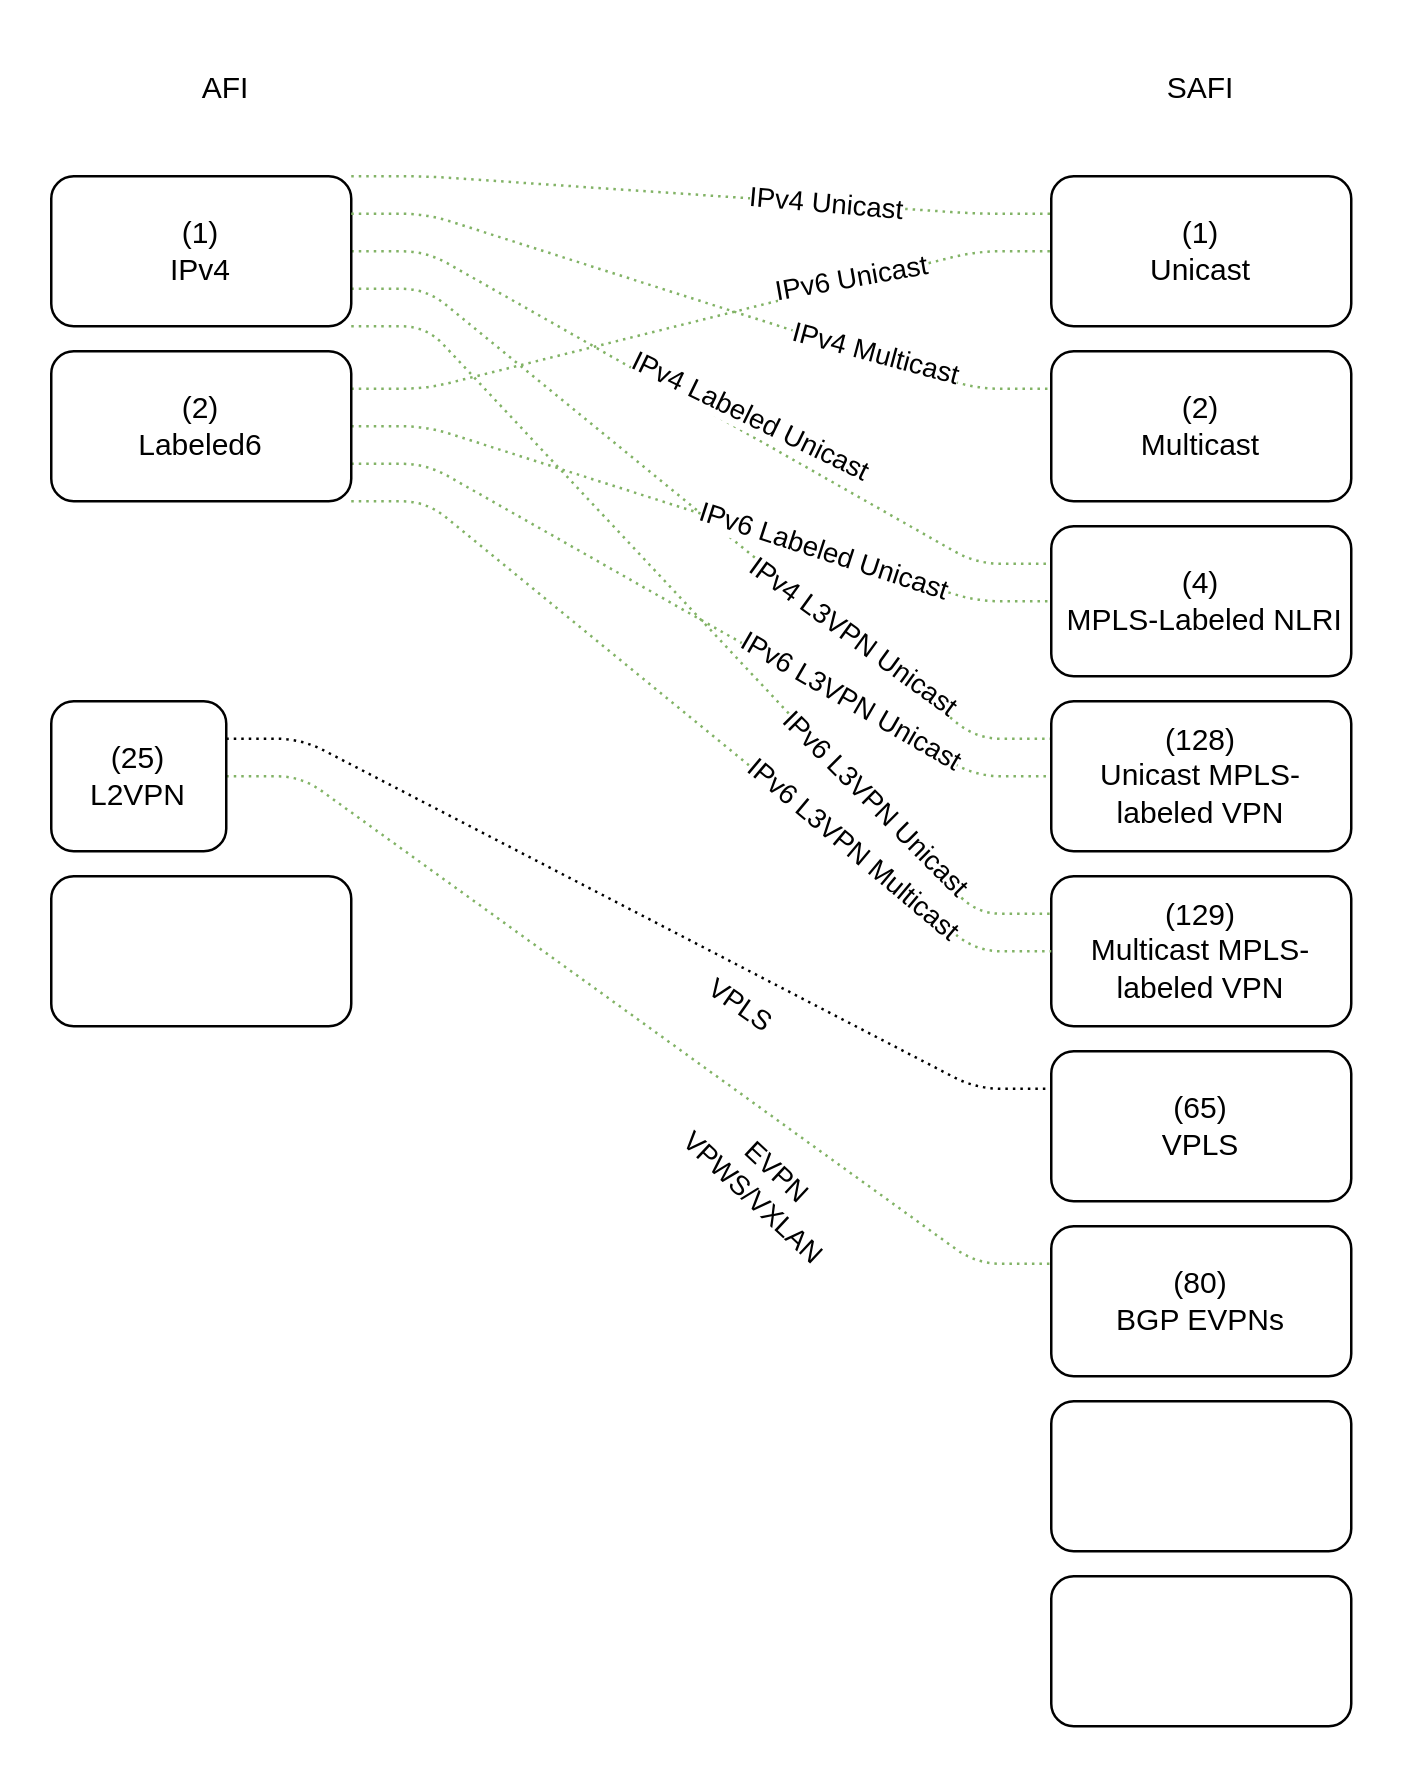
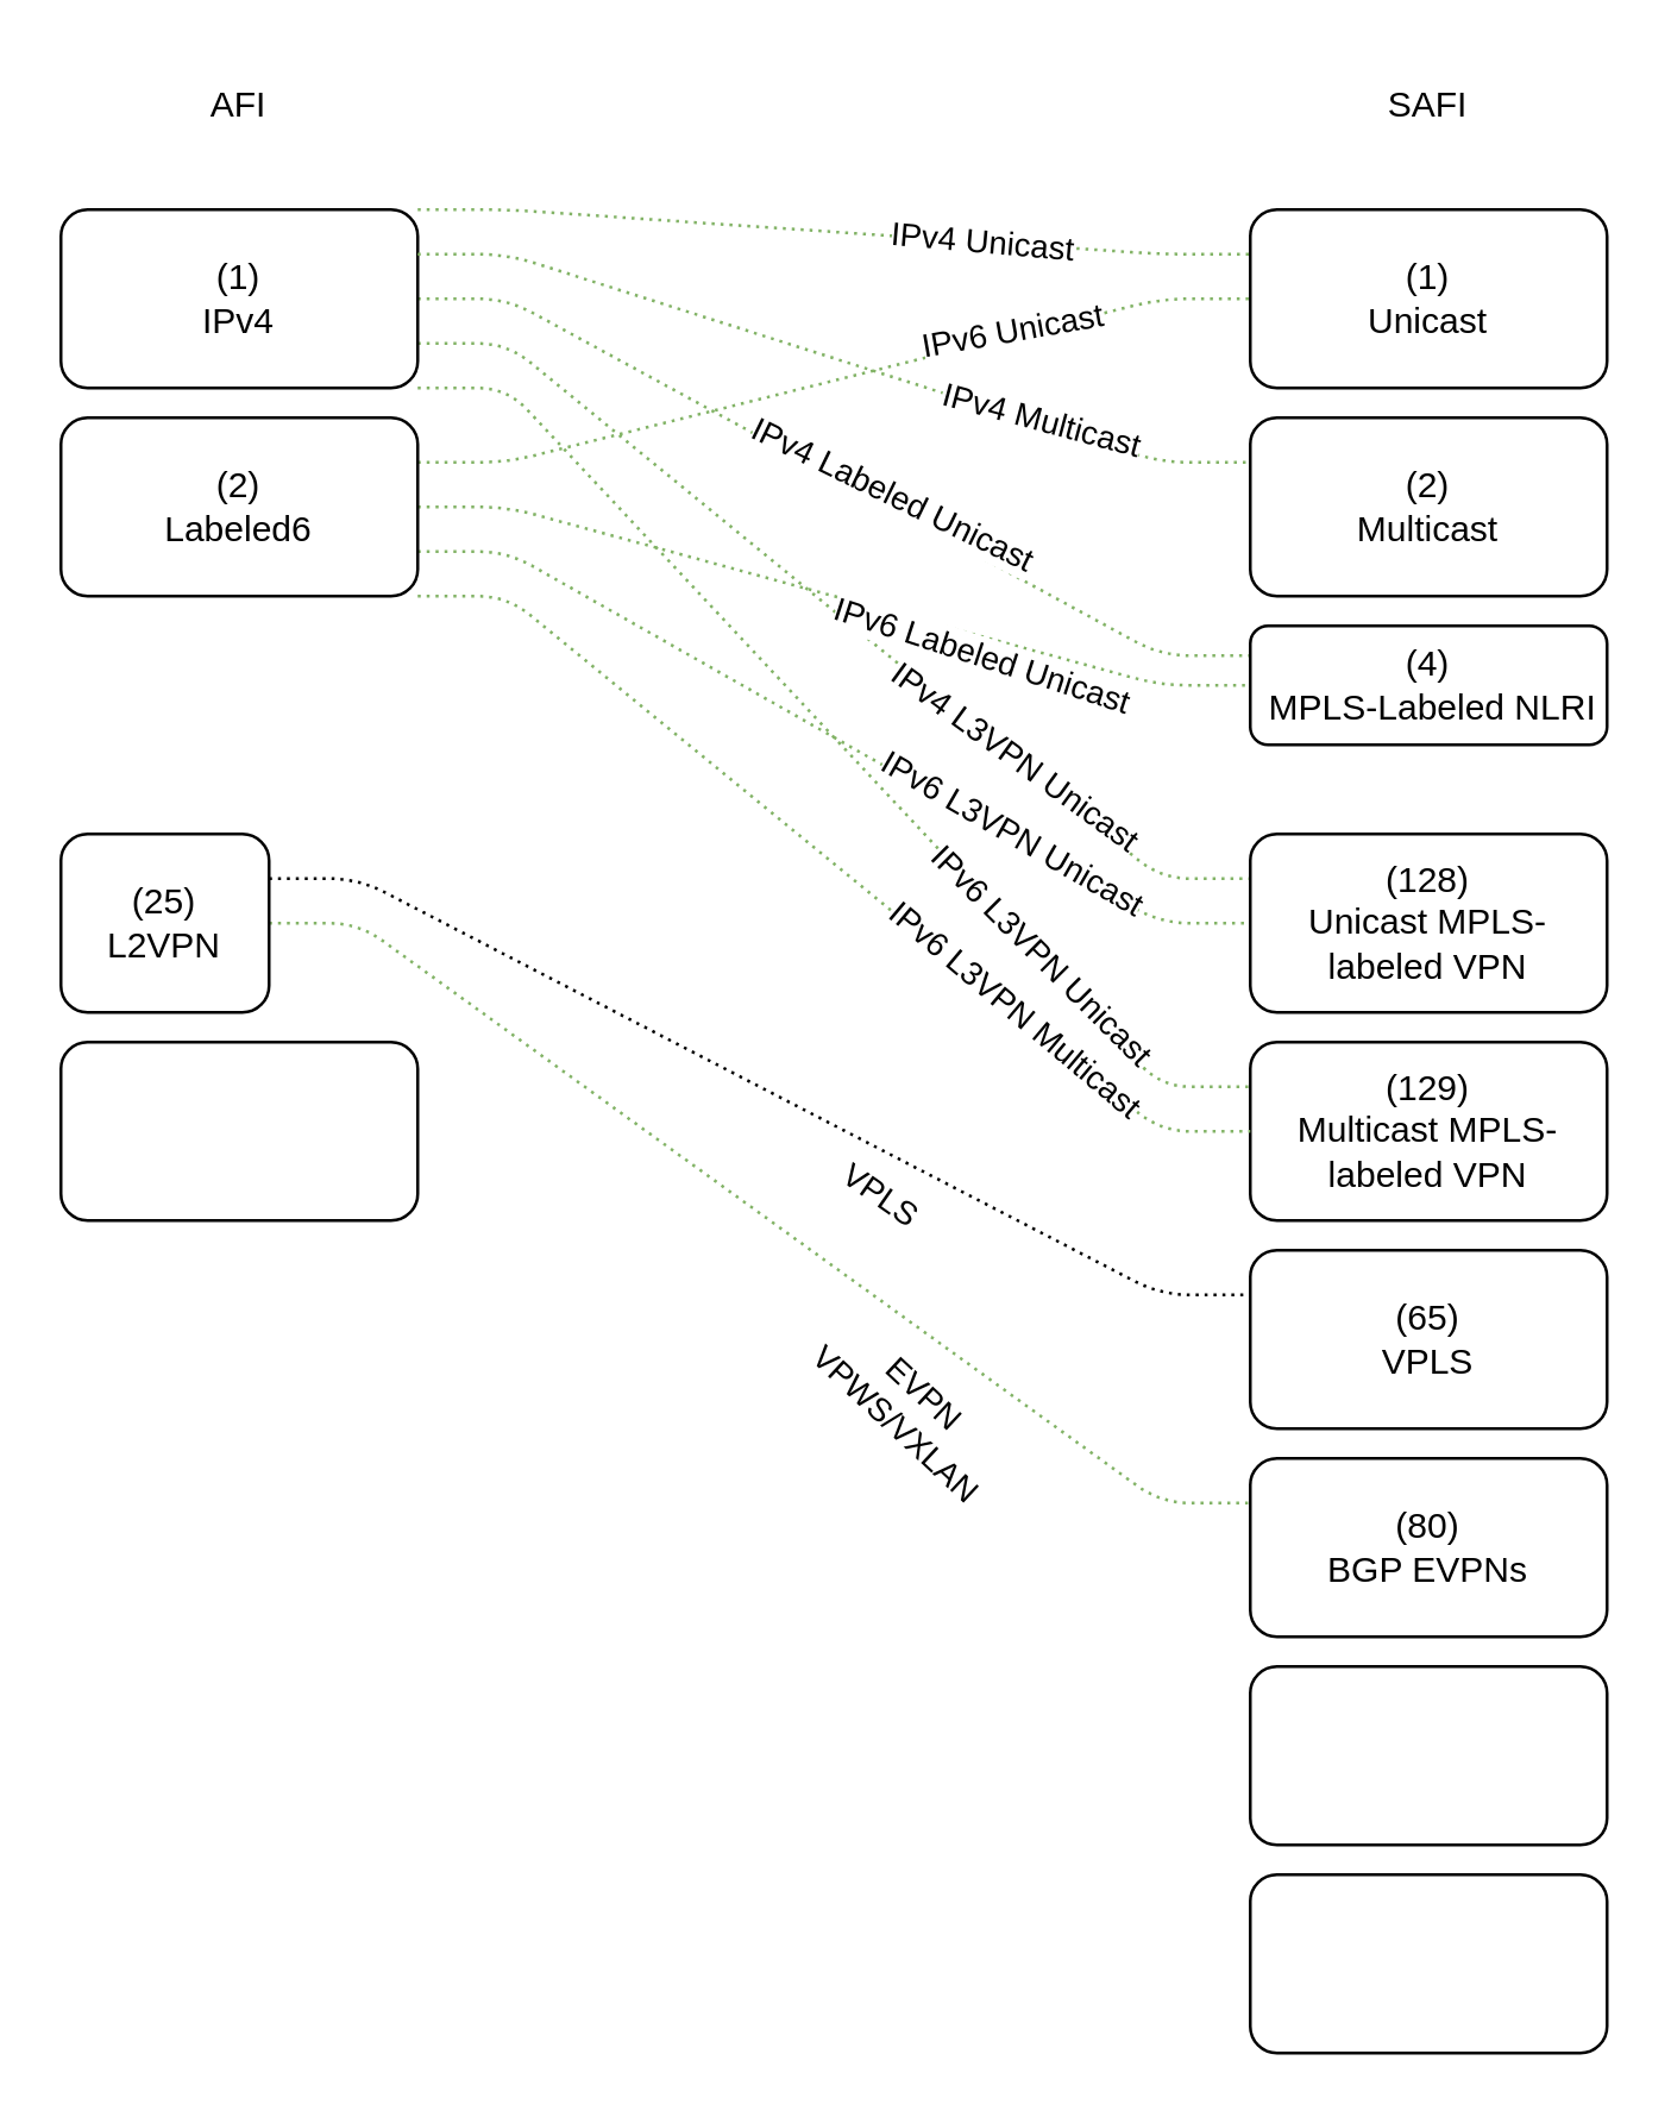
- <mxCell id="31" value="AFI" style="text;html=1;strokeColor=none;fillColor=none;align=center;verticalAlign=middle;whiteSpace=wrap;rounded=0;" parent="1" vertex="1"><mxGeometry x="60" y="20" width="60" height="30" as="geometry" /></mxCell>
+ <mxCell id="31" value="AFI" style="text;html=1;strokeColor=none;fillColor=none;align=center;verticalAlign=middle;whiteSpace=wrap;rounded=0;" parent="1" vertex="1"><mxGeometry x="50" y="20" width="60" height="30" as="geometry" /></mxCell>
- <mxCell id="24" value="(4)&lt;br&gt;&amp;nbsp;MPLS-Labeled NLRI" style="rounded=1;whiteSpace=wrap;html=1;" parent="1" vertex="1"><mxGeometry x="420" y="210" width="120" height="60" as="geometry" /></mxCell>
+ <mxCell id="24" value="(4)&lt;br&gt;&amp;nbsp;MPLS-Labeled NLRI" style="rounded=1;whiteSpace=wrap;html=1;" parent="1" vertex="1"><mxGeometry x="420" y="210" width="120" height="40" as="geometry" /></mxCell>
